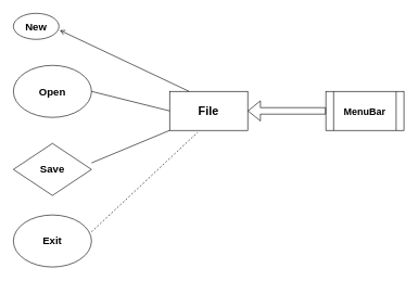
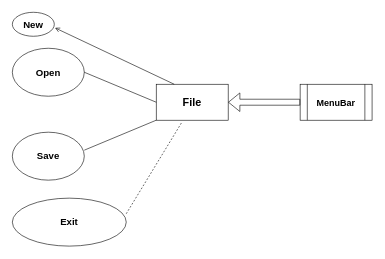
- <mxCell id="6" value="Open" style="ellipse;whiteSpace=wrap;html=1;fontStyle=1;fontSize=16;" vertex="1" parent="1"><mxGeometry x="20" y="100" width="120" height="80" as="geometry" /></mxCell>
+ <mxCell id="6" value="Open" style="ellipse;whiteSpace=wrap;html=1;fontStyle=1;fontSize=16;" vertex="1" parent="1"><mxGeometry x="20" y="80" width="120" height="80" as="geometry" /></mxCell>
- <mxCell id="7" value="Save" style="rhombus;whiteSpace=wrap;html=1;fontStyle=1;fontSize=16;" vertex="1" parent="1"><mxGeometry x="20" y="220" width="120" height="80" as="geometry" /></mxCell>
+ <mxCell id="7" value="Save" style="ellipse;whiteSpace=wrap;html=1;fontStyle=1;fontSize=16;" vertex="1" parent="1"><mxGeometry x="20" y="220" width="120" height="80" as="geometry" /></mxCell>
- <mxCell id="5" value="Exit" style="ellipse;whiteSpace=wrap;html=1;fontStyle=1;fontSize=16;" vertex="1" parent="1"><mxGeometry x="20" y="330" width="120" height="80" as="geometry" /></mxCell>
+ <mxCell id="5" value="Exit" style="ellipse;whiteSpace=wrap;html=1;fontStyle=1;fontSize=16;" vertex="1" parent="1"><mxGeometry x="20" y="330" width="190" height="80" as="geometry" /></mxCell>
